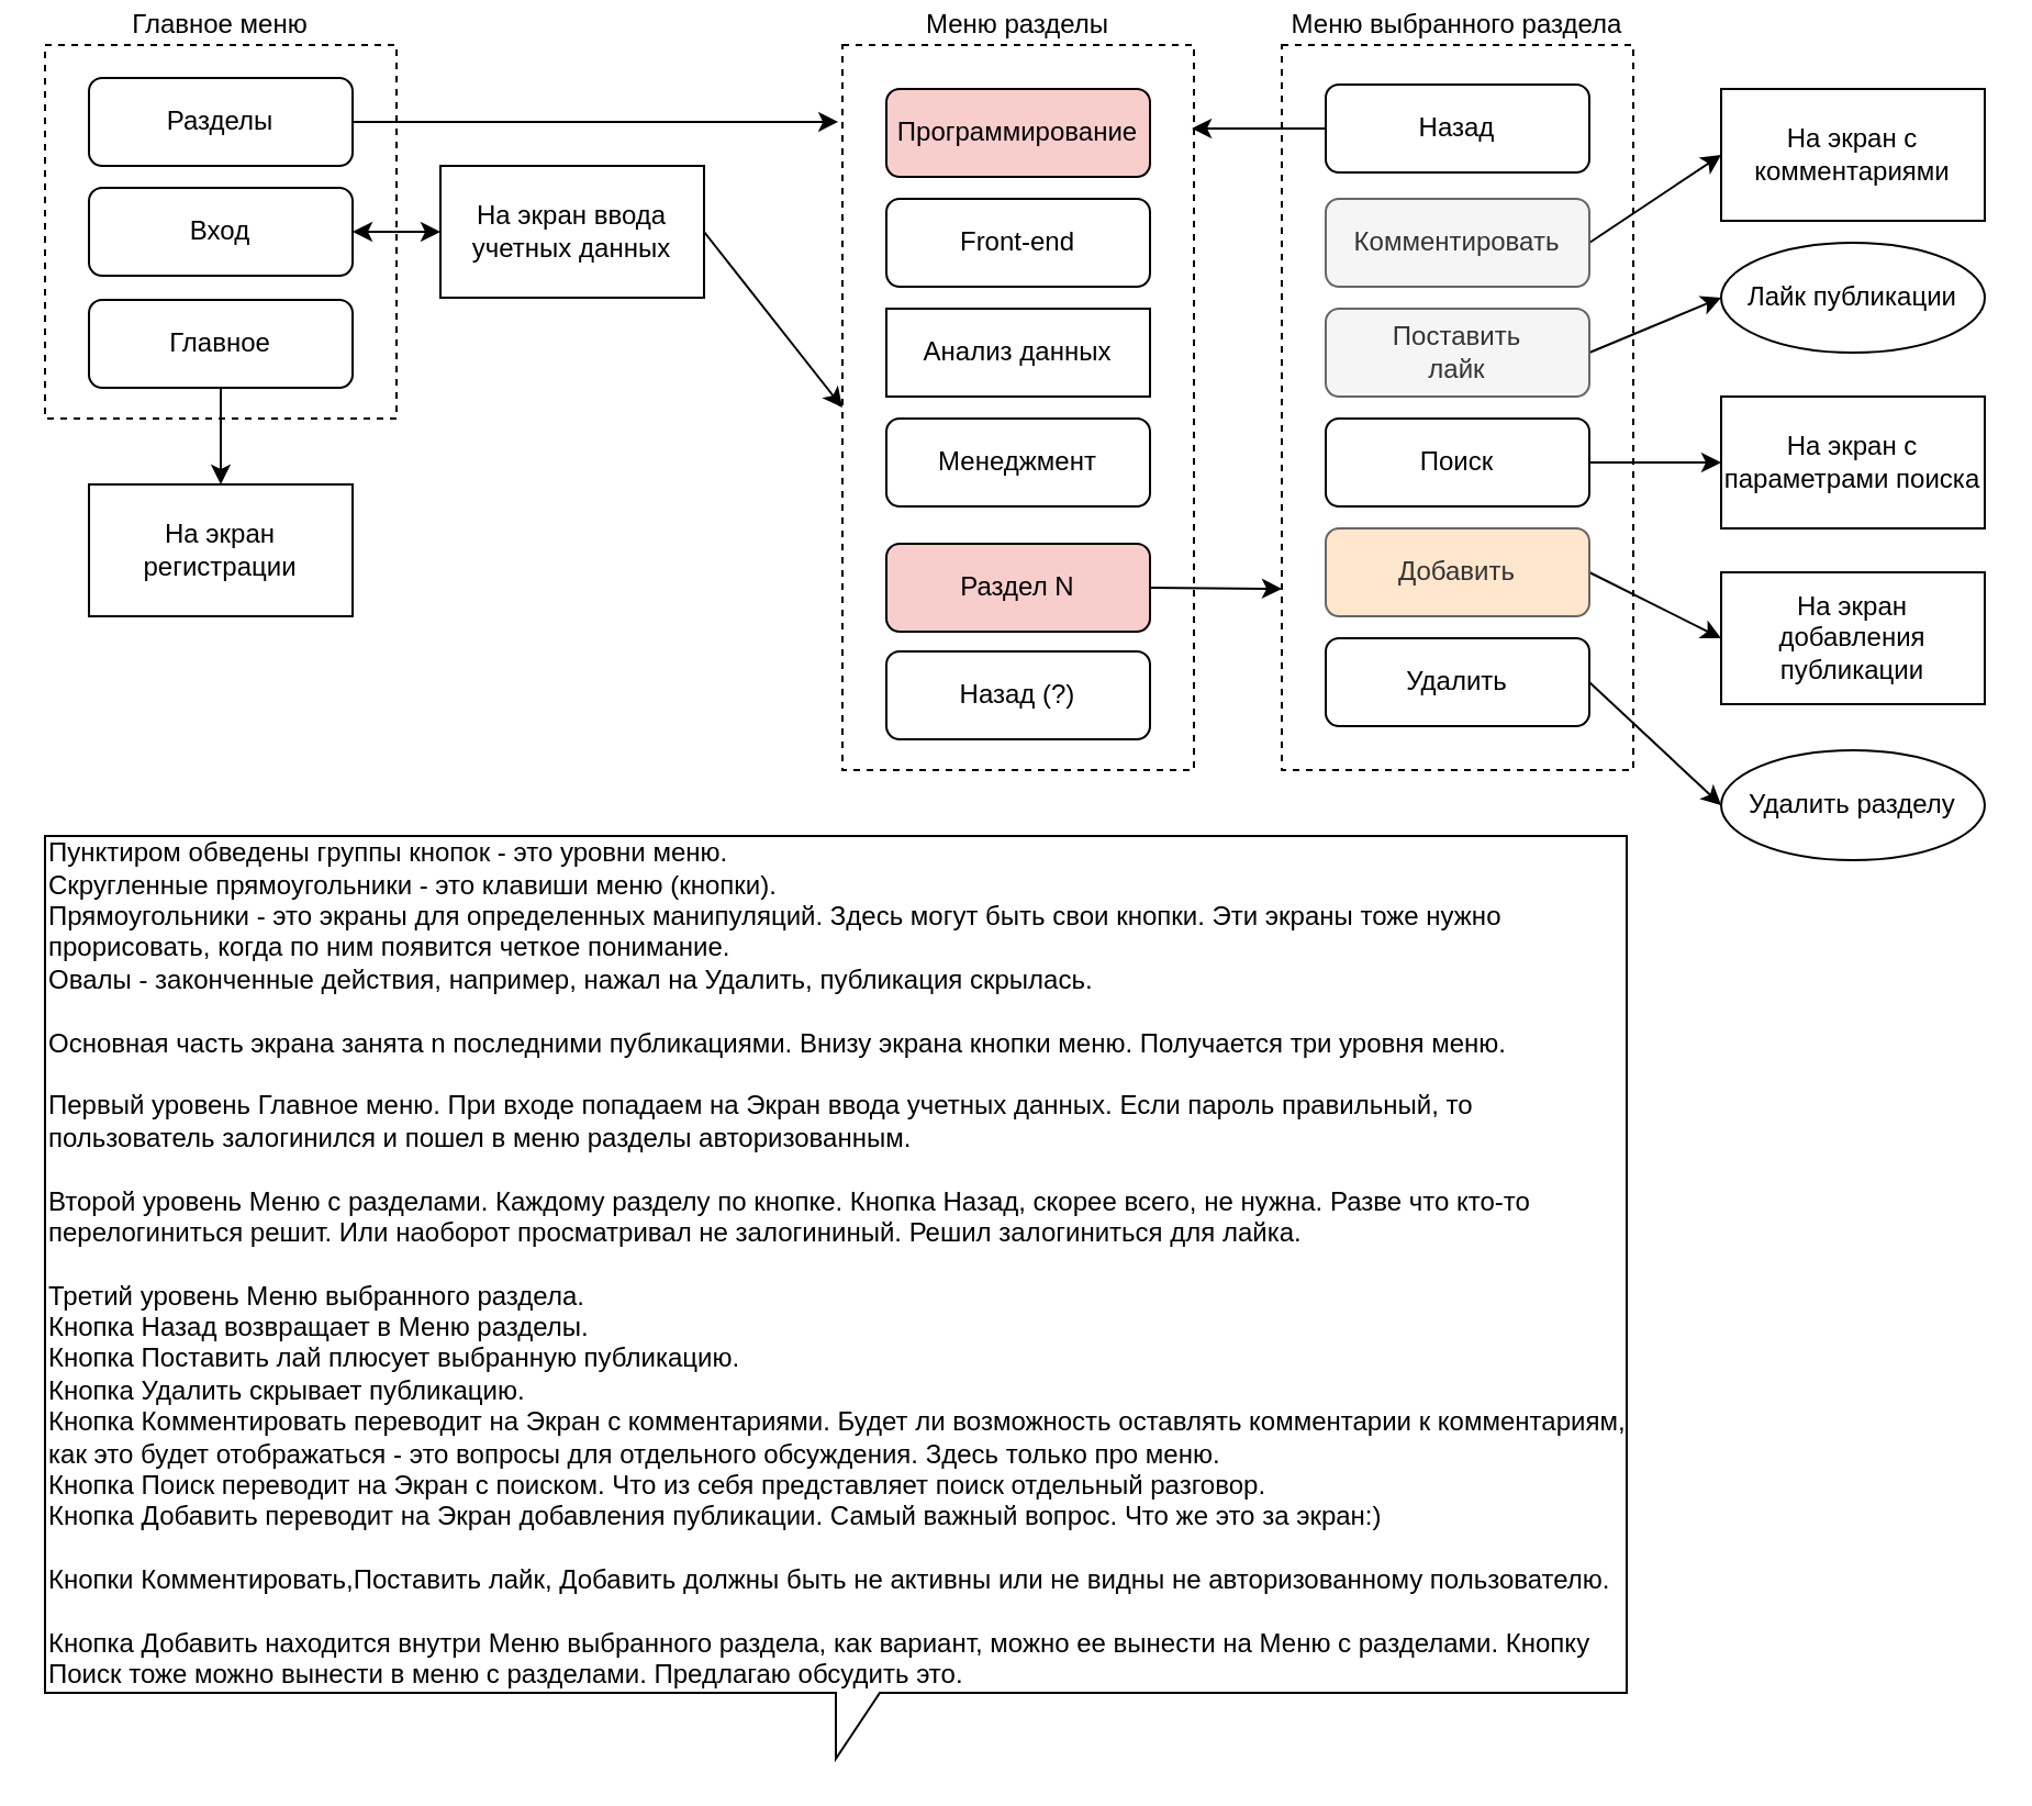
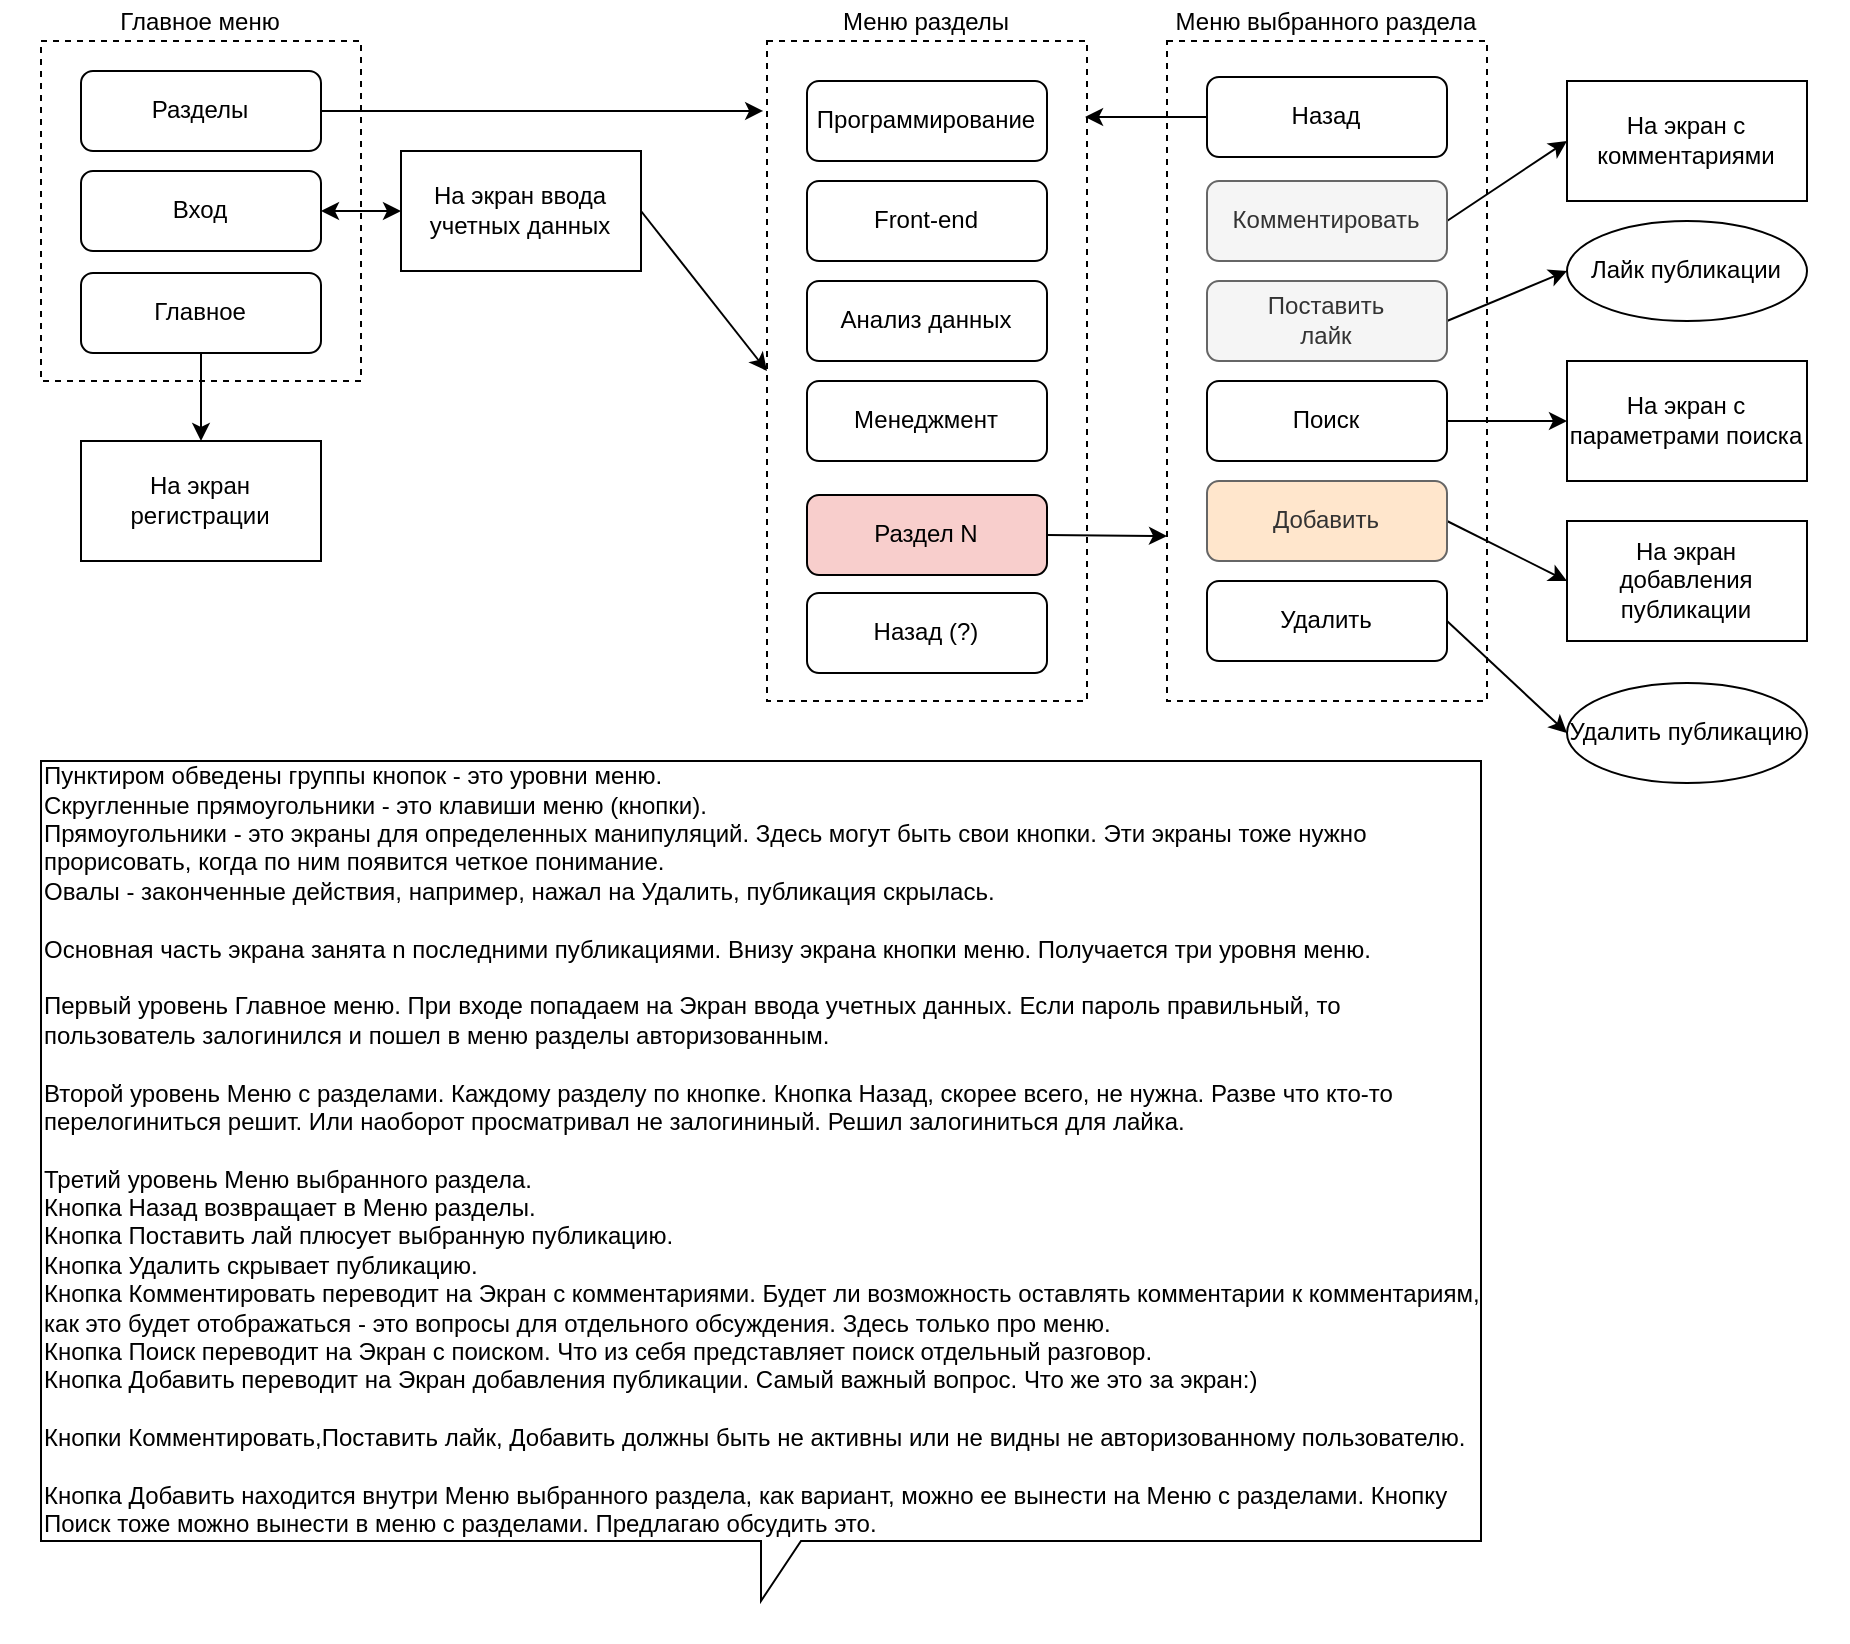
- <mxCell id="26" value="Программирование" style="rounded=1;whiteSpace=wrap;html=1;container=0;fillColor=#f8cecc;" vertex="1" parent="1"><mxGeometry x="403" y="40" width="120" height="40" as="geometry" /></mxCell>
+ <mxCell id="26" value="Программирование" style="rounded=1;whiteSpace=wrap;html=1;container=0;" vertex="1" parent="1"><mxGeometry x="403" y="40" width="120" height="40" as="geometry" /></mxCell>
- <mxCell id="28" value="Анализ данных" style="whiteSpace=wrap;html=1;container=0;rounded=0;" vertex="1" parent="1"><mxGeometry x="403" y="140" width="120" height="40" as="geometry" /></mxCell>
+ <mxCell id="28" value="Анализ данных" style="rounded=1;whiteSpace=wrap;html=1;container=0;" vertex="1" parent="1"><mxGeometry x="403" y="140" width="120" height="40" as="geometry" /></mxCell>
- <mxCell id="15" value="Удалить разделу" style="ellipse;whiteSpace=wrap;html=1;fillStyle=auto;fillColor=default;" vertex="1" parent="1"><mxGeometry x="783" y="341" width="120" height="50" as="geometry" /></mxCell>
+ <mxCell id="15" value="Удалить публикацию" style="ellipse;whiteSpace=wrap;html=1;fillStyle=auto;fillColor=default;" vertex="1" parent="1"><mxGeometry x="783" y="341" width="120" height="50" as="geometry" /></mxCell>
